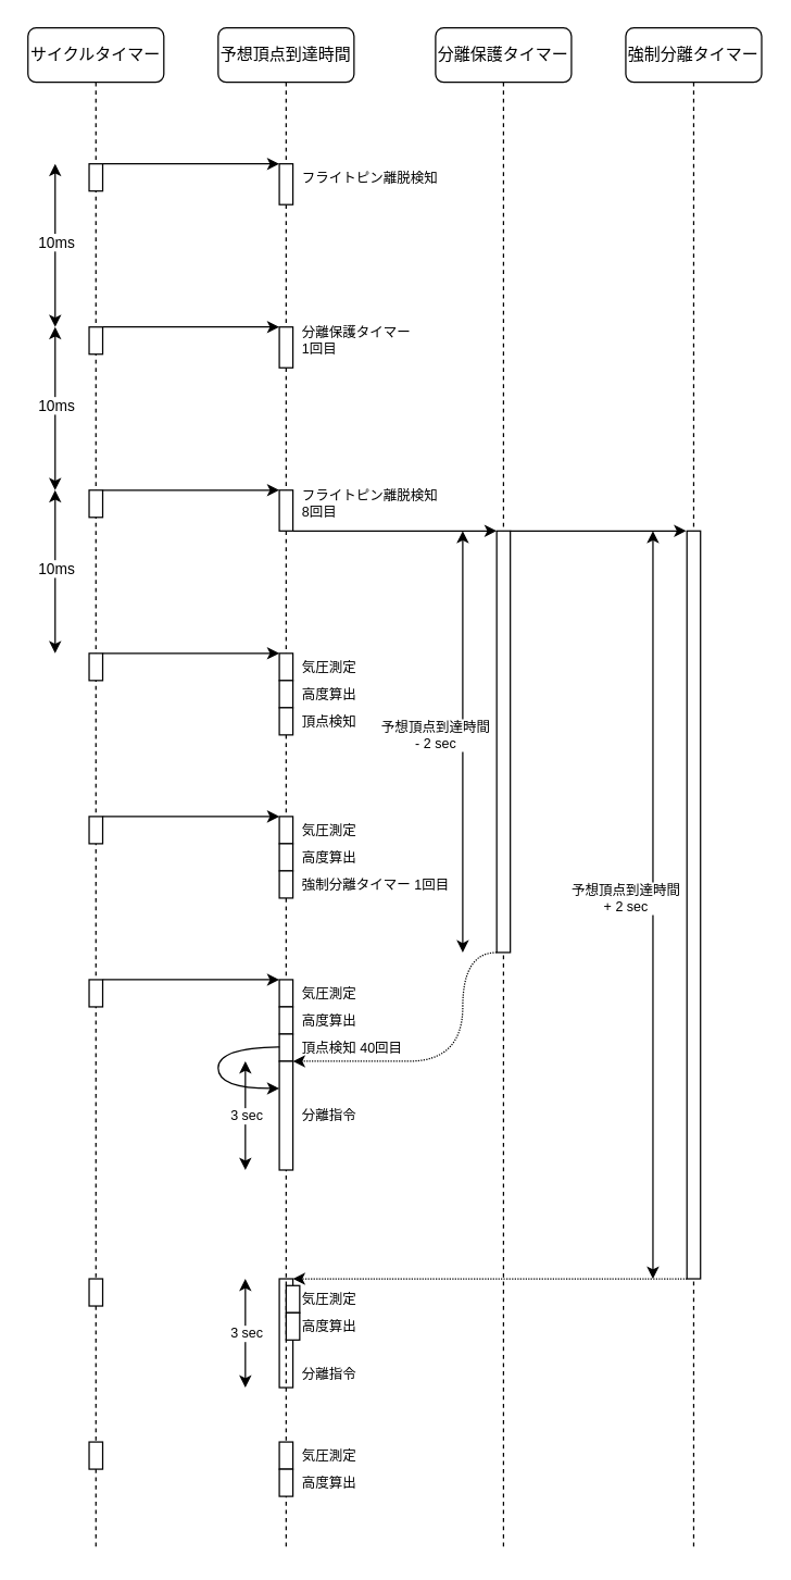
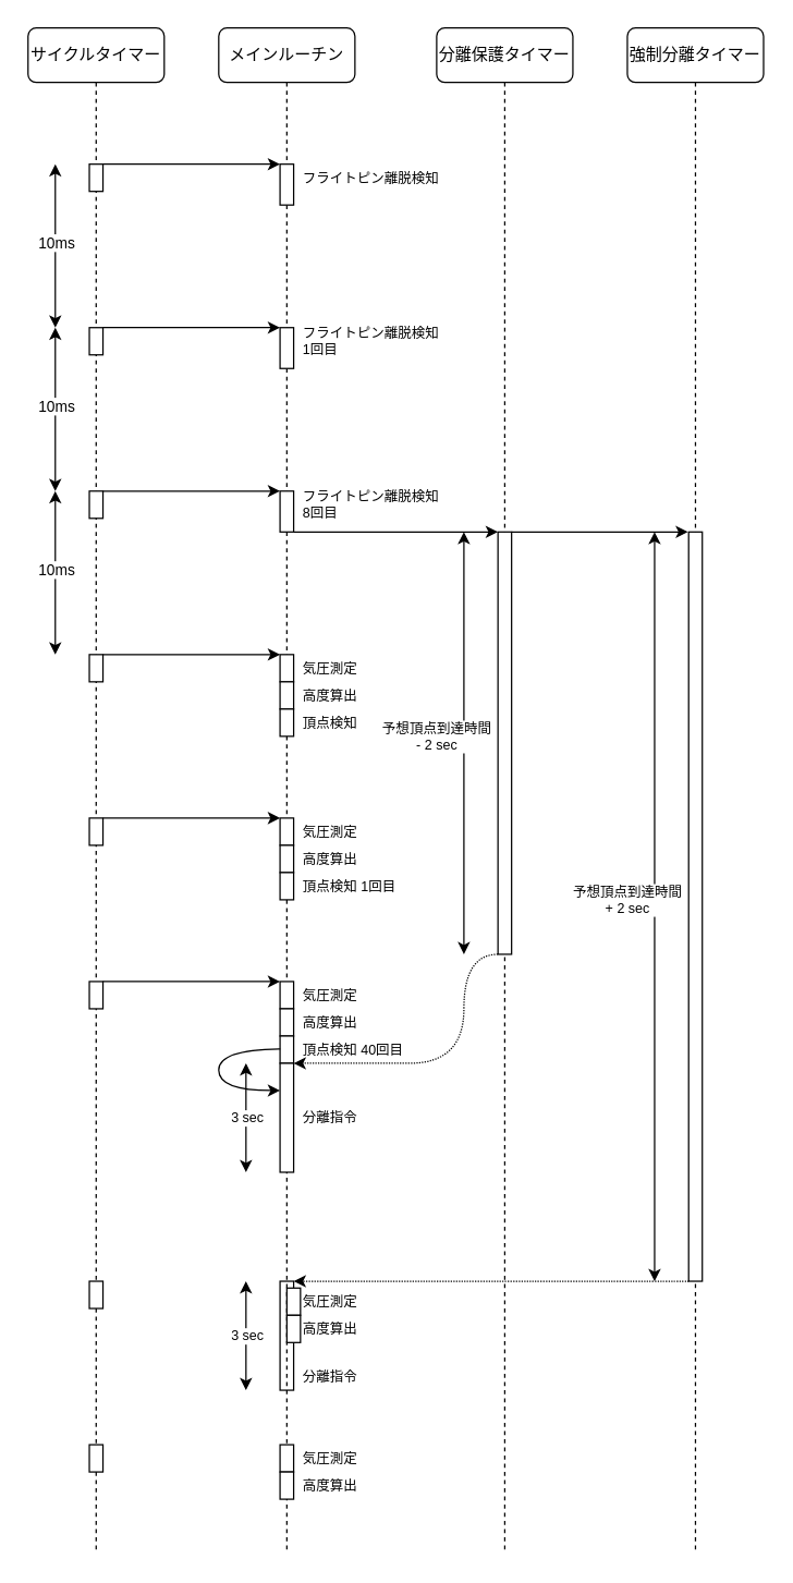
- <mxCell id="3" value="予想頂点到達時間" style="shape=umlLifeline;perimeter=lifelinePerimeter;whiteSpace=wrap;html=1;container=1;collapsible=0;recursiveResize=0;outlineConnect=0;rounded=1;shadow=0;comic=0;labelBackgroundColor=none;strokeWidth=1;fontFamily=Verdana;fontSize=12;align=center;" parent="1" vertex="1"><mxGeometry x="160" y="20" width="100" height="1120" as="geometry" /></mxCell>
+ <mxCell id="3" value="メインルーチン" style="shape=umlLifeline;perimeter=lifelinePerimeter;whiteSpace=wrap;html=1;container=1;collapsible=0;recursiveResize=0;outlineConnect=0;rounded=1;shadow=0;comic=0;labelBackgroundColor=none;strokeWidth=1;fontFamily=Verdana;fontSize=12;align=center;" parent="1" vertex="1"><mxGeometry x="160" y="20" width="100" height="1120" as="geometry" /></mxCell>
- <mxCell id="52" value="分離保護タイマー&lt;br&gt;1回目" style="text;html=1;strokeColor=none;fillColor=none;align=left;verticalAlign=middle;whiteSpace=wrap;rounded=0;fontSize=10;" parent="1" vertex="1"><mxGeometry x="220" y="240" width="140" height="20" as="geometry" /></mxCell>
+ <mxCell id="52" value="フライトピン離脱検知&lt;br&gt;1回目" style="text;html=1;strokeColor=none;fillColor=none;align=left;verticalAlign=middle;whiteSpace=wrap;rounded=0;fontSize=10;" parent="1" vertex="1"><mxGeometry x="220" y="240" width="140" height="20" as="geometry" /></mxCell>
- <mxCell id="63" value="強制分離タイマー 1回目" style="text;html=1;strokeColor=none;fillColor=none;align=left;verticalAlign=middle;whiteSpace=wrap;rounded=0;fontSize=10;" parent="1" vertex="1"><mxGeometry x="220" y="640" width="140" height="20" as="geometry" /></mxCell>
+ <mxCell id="63" value="頂点検知 1回目" style="text;html=1;strokeColor=none;fillColor=none;align=left;verticalAlign=middle;whiteSpace=wrap;rounded=0;fontSize=10;" parent="1" vertex="1"><mxGeometry x="220" y="640" width="140" height="20" as="geometry" /></mxCell>
